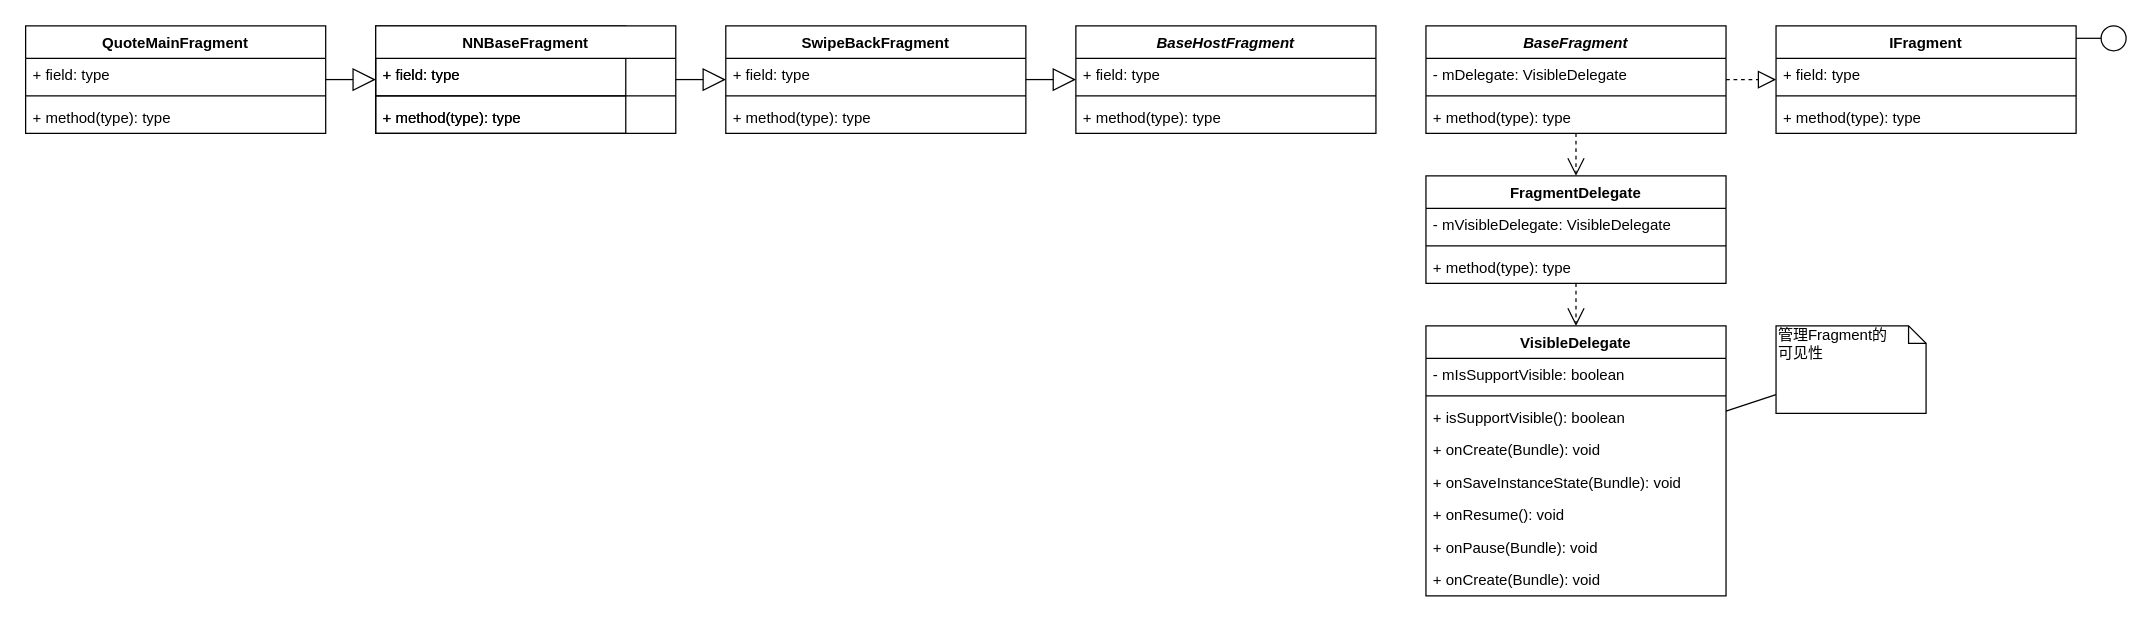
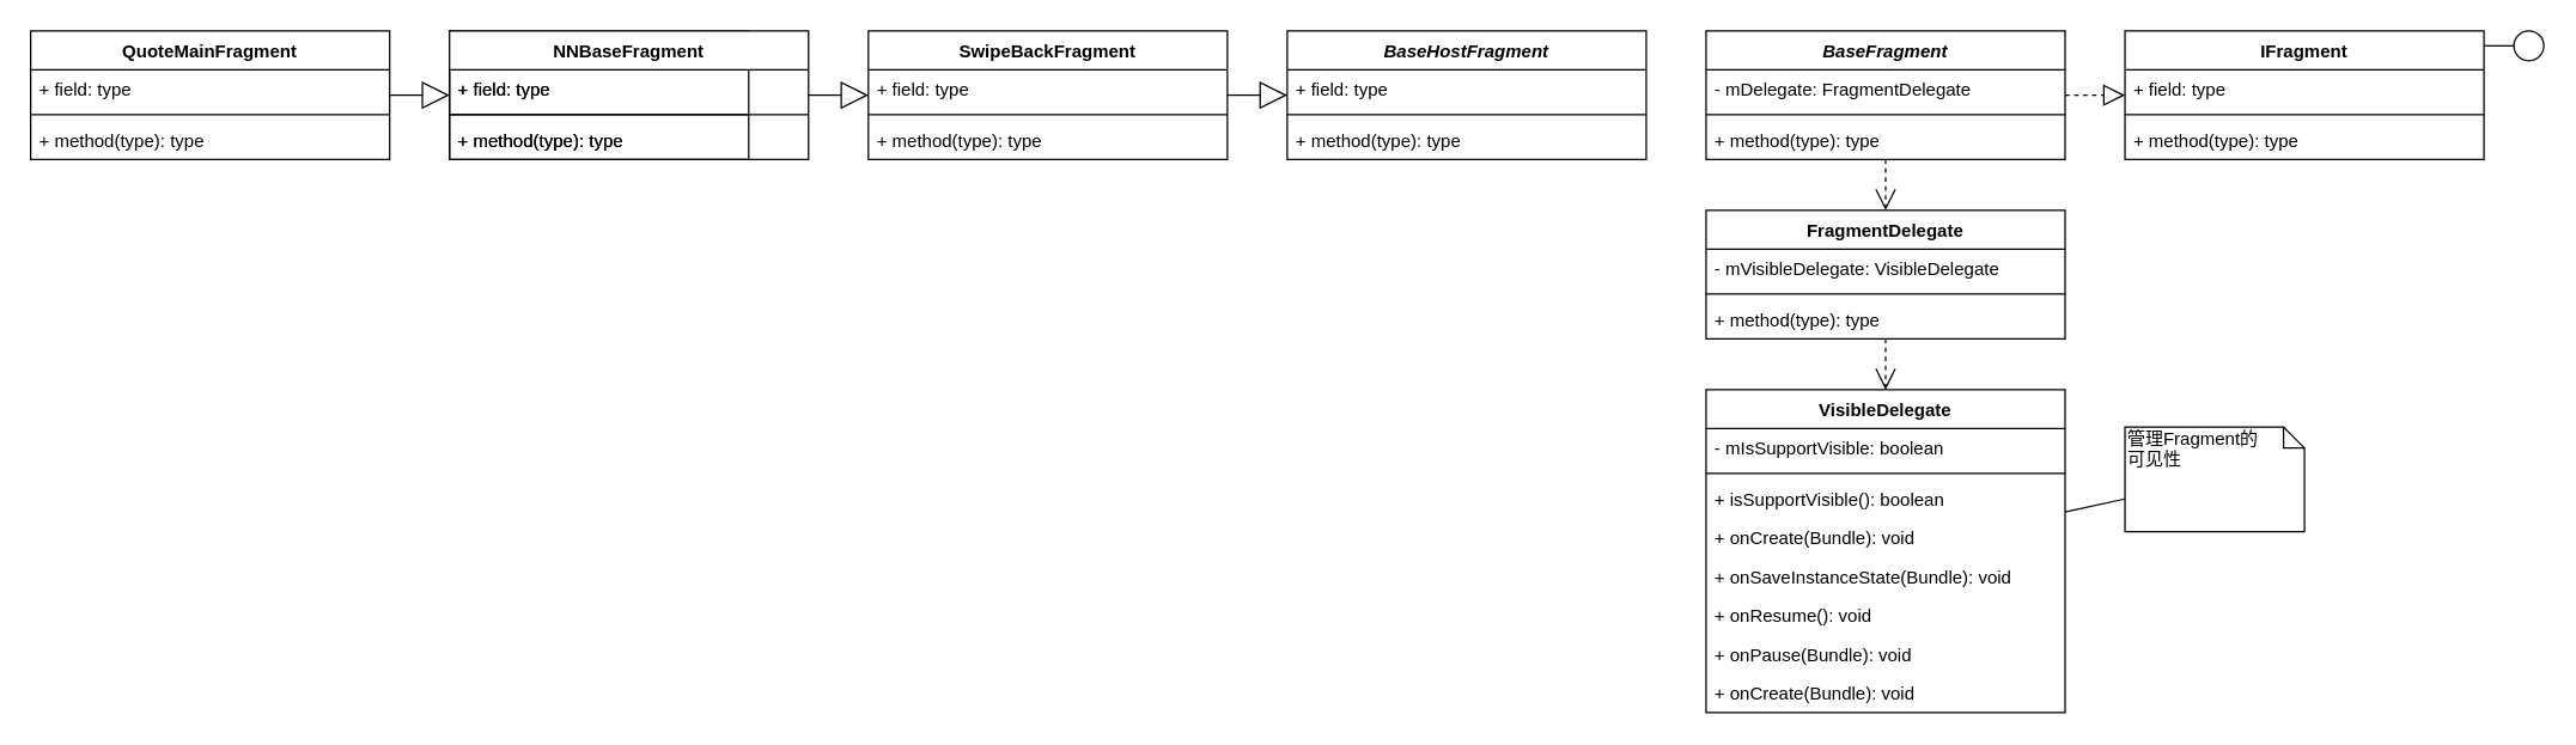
- <mxCell id="26" value="- mDelegate: VisibleDelegate" style="text;strokeColor=none;fillColor=none;align=left;verticalAlign=top;spacingLeft=4;spacingRight=4;overflow=hidden;rotatable=0;points=[[0,0.5],[1,0.5]];portConstraint=eastwest;" vertex="1" parent="25"><mxGeometry y="26" width="240" height="26" as="geometry" /></mxCell>
+ <mxCell id="26" value="- mDelegate: FragmentDelegate" style="text;strokeColor=none;fillColor=none;align=left;verticalAlign=top;spacingLeft=4;spacingRight=4;overflow=hidden;rotatable=0;points=[[0,0.5],[1,0.5]];portConstraint=eastwest;" vertex="1" parent="25"><mxGeometry y="26" width="240" height="26" as="geometry" /></mxCell>
- <mxCell id="50" value="管理Fragment的&lt;br&gt;可见性" style="shape=note;whiteSpace=wrap;html=1;size=14;verticalAlign=top;align=left;spacingTop=-6;shadow=0;" vertex="1" parent="1"><mxGeometry x="1420" y="260" width="120" height="70" as="geometry" /></mxCell>
+ <mxCell id="50" value="管理Fragment的&lt;br&gt;可见性" style="shape=note;whiteSpace=wrap;html=1;size=14;verticalAlign=top;align=left;spacingTop=-6;shadow=0;" vertex="1" parent="1"><mxGeometry x="1420" y="285" width="120" height="70" as="geometry" /></mxCell>
